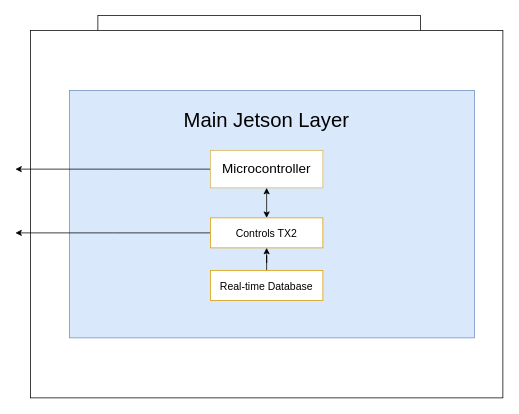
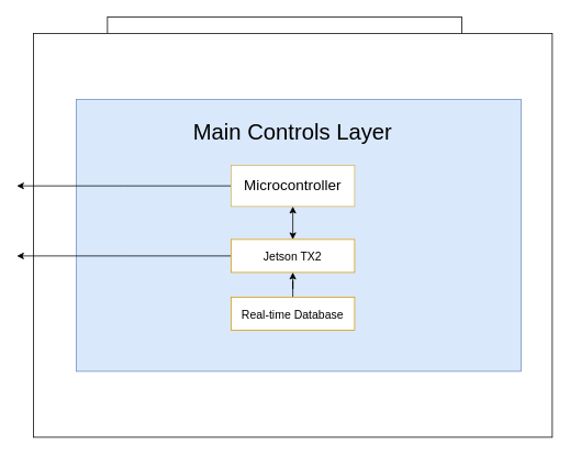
- <mxCell id="14" value="Main Jetson Layer" style="text;html=1;strokeColor=none;fillColor=none;align=center;verticalAlign=middle;whiteSpace=wrap;rounded=0;fontSize=27;" vertex="1" parent="1"><mxGeometry x="205" y="130" width="300" height="60" as="geometry" /></mxCell>
+ <mxCell id="14" value="Main Controls Layer" style="text;html=1;strokeColor=none;fillColor=none;align=center;verticalAlign=middle;whiteSpace=wrap;rounded=0;fontSize=27;" vertex="1" parent="1"><mxGeometry x="205" y="130" width="300" height="60" as="geometry" /></mxCell>
- <mxCell id="18" value="&lt;span style=&quot;font-size: 14px&quot;&gt;Controls TX2&lt;br&gt;&lt;/span&gt;" style="rounded=0;whiteSpace=wrap;html=1;fontSize=18;fillColor=#FFFFFF;strokeColor=#d79b00;" vertex="1" parent="1"><mxGeometry x="280" y="290" width="150" height="40" as="geometry" /></mxCell>
+ <mxCell id="18" value="&lt;span style=&quot;font-size: 14px&quot;&gt;Jetson TX2&lt;br&gt;&lt;/span&gt;" style="rounded=0;whiteSpace=wrap;html=1;fontSize=18;fillColor=#FFFFFF;strokeColor=#d79b00;" vertex="1" parent="1"><mxGeometry x="280" y="290" width="150" height="40" as="geometry" /></mxCell>
